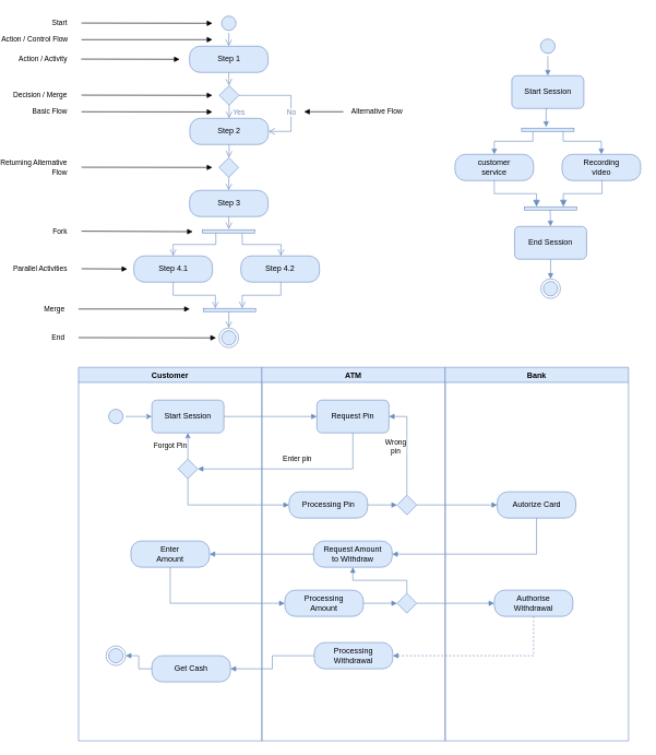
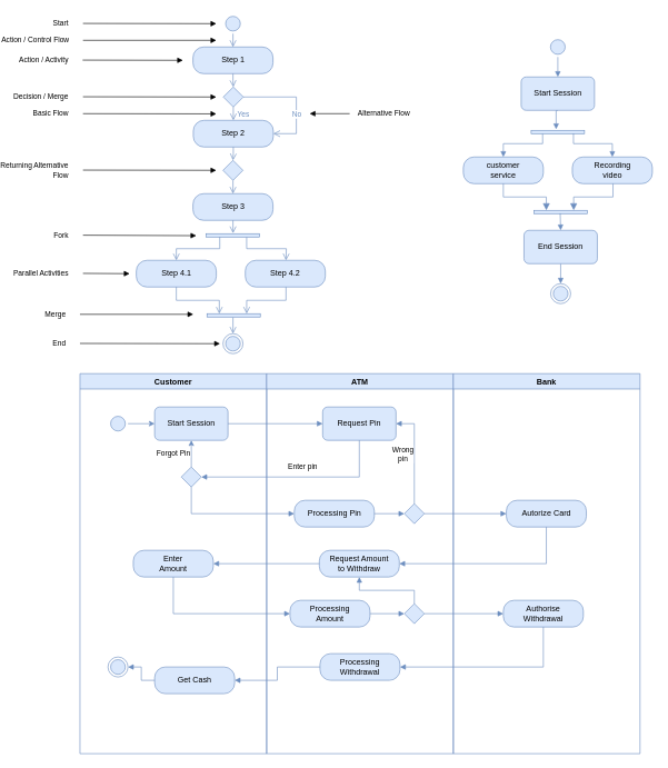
- <mxCell id="69" style="edgeStyle=orthogonalEdgeStyle;rounded=0;orthogonalLoop=1;jettySize=auto;html=1;exitX=0.5;exitY=1;exitDx=0;exitDy=0;entryX=1;entryY=0.5;entryDx=0;entryDy=0;fillColor=#dae8fc;strokeColor=#6c8ebf;endArrow=block;endFill=1;dashed=1;" edge="1" parent="1" source="60" target="57"><mxGeometry relative="1" as="geometry" /></mxCell>
+ <mxCell id="69" style="edgeStyle=orthogonalEdgeStyle;rounded=0;orthogonalLoop=1;jettySize=auto;html=1;exitX=0.5;exitY=1;exitDx=0;exitDy=0;entryX=1;entryY=0.5;entryDx=0;entryDy=0;fillColor=#dae8fc;strokeColor=#6c8ebf;endArrow=block;endFill=1;" edge="1" parent="1" source="60" target="57"><mxGeometry relative="1" as="geometry" /></mxCell>
